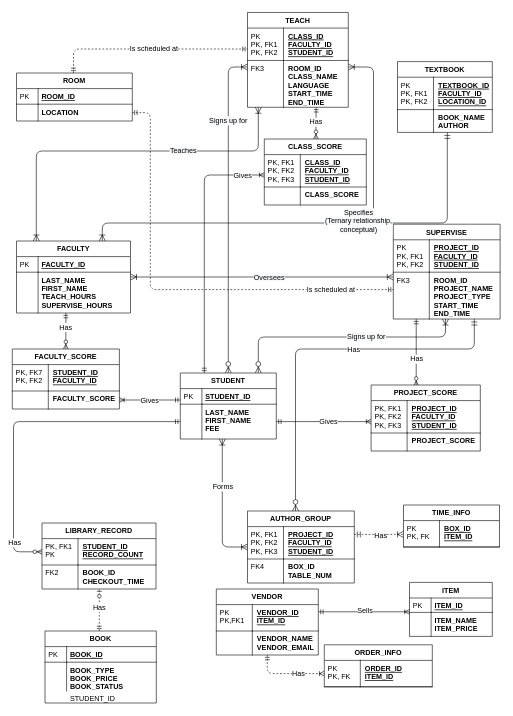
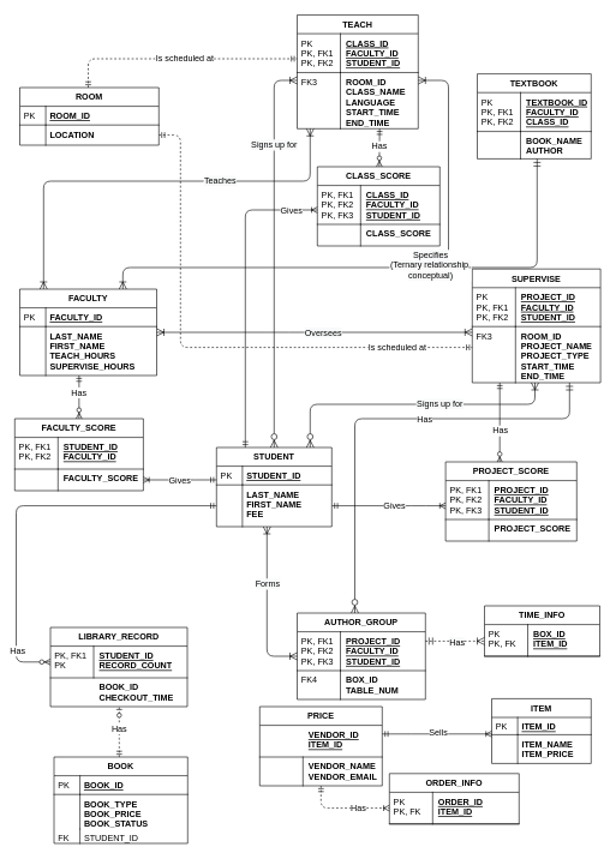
- <mxCell id="15" value="TEXTBOOK_ID&#10;FACULTY_ID&#10;LOCATION_ID&#10;" style="shape=partialRectangle;top=0;left=0;right=0;bottom=1;align=left;verticalAlign=top;fillColor=none;spacingLeft=66;spacingRight=4;overflow=hidden;rotatable=0;points=[[0,0.5],[1,0.5]];portConstraint=eastwest;dropTarget=0;rounded=0;shadow=0;strokeWidth=1;fontStyle=5" parent="14" vertex="1"><mxGeometry y="26" width="158" height="54" as="geometry" /></mxCell>
+ <mxCell id="15" value="TEXTBOOK_ID&#10;FACULTY_ID&#10;CLASS_ID&#10;" style="shape=partialRectangle;top=0;left=0;right=0;bottom=1;align=left;verticalAlign=top;fillColor=none;spacingLeft=66;spacingRight=4;overflow=hidden;rotatable=0;points=[[0,0.5],[1,0.5]];portConstraint=eastwest;dropTarget=0;rounded=0;shadow=0;strokeWidth=1;fontStyle=5" parent="14" vertex="1"><mxGeometry y="26" width="158" height="54" as="geometry" /></mxCell>
- <mxCell id="94" value="PK, FK7&#10;PK, FK2" style="shape=partialRectangle;top=0;left=0;bottom=0;fillColor=none;align=left;verticalAlign=top;spacingLeft=4;spacingRight=4;overflow=hidden;rotatable=0;points=[];portConstraint=eastwest;part=1;" parent="93" vertex="1" connectable="0"><mxGeometry width="60" height="44.0" as="geometry" /></mxCell>
+ <mxCell id="94" value="PK, FK1&#10;PK, FK2" style="shape=partialRectangle;top=0;left=0;bottom=0;fillColor=none;align=left;verticalAlign=top;spacingLeft=4;spacingRight=4;overflow=hidden;rotatable=0;points=[];portConstraint=eastwest;part=1;" parent="93" vertex="1" connectable="0"><mxGeometry width="60" height="44.0" as="geometry" /></mxCell>
- <mxCell id="82" value="FK2" style="shape=partialRectangle;top=0;left=0;bottom=0;fillColor=none;align=left;verticalAlign=top;spacingLeft=4;spacingRight=4;overflow=hidden;rotatable=0;points=[];portConstraint=eastwest;part=1;" parent="81" vertex="1" connectable="0"><mxGeometry width="60" height="40" as="geometry" /></mxCell>
- <mxCell id="59" value="VENDOR" style="swimlane;fontStyle=1;childLayout=stackLayout;horizontal=1;startSize=26;horizontalStack=0;resizeParent=1;resizeLast=0;collapsible=1;marginBottom=0;rounded=0;shadow=0;strokeWidth=1;" parent="1" vertex="1"><mxGeometry x="360" y="981" width="170" height="110" as="geometry"><mxRectangle x="260" y="80" width="160" height="26" as="alternateBounds" /></mxGeometry></mxCell>
+ <mxCell id="59" value="PRICE" style="swimlane;fontStyle=1;childLayout=stackLayout;horizontal=1;startSize=26;horizontalStack=0;resizeParent=1;resizeLast=0;collapsible=1;marginBottom=0;rounded=0;shadow=0;strokeWidth=1;" parent="1" vertex="1"><mxGeometry x="360" y="981" width="170" height="110" as="geometry"><mxRectangle x="260" y="80" width="160" height="26" as="alternateBounds" /></mxGeometry></mxCell>
- <mxCell id="61" value="PK&#10;PK,FK1" style="shape=partialRectangle;top=0;left=0;bottom=0;fillColor=none;align=left;verticalAlign=top;spacingLeft=4;spacingRight=4;overflow=hidden;rotatable=0;points=[];portConstraint=eastwest;part=1;" parent="60" vertex="1" connectable="0"><mxGeometry width="60" height="44" as="geometry" /></mxCell>
+ <mxCell id="89" value="FK" style="shape=partialRectangle;top=0;left=0;bottom=0;fillColor=none;align=left;verticalAlign=top;spacingLeft=4;spacingRight=4;overflow=hidden;rotatable=0;points=[];portConstraint=eastwest;part=1;" vertex="1" connectable="0" parent="88"><mxGeometry width="36" height="20" as="geometry" /></mxCell>
